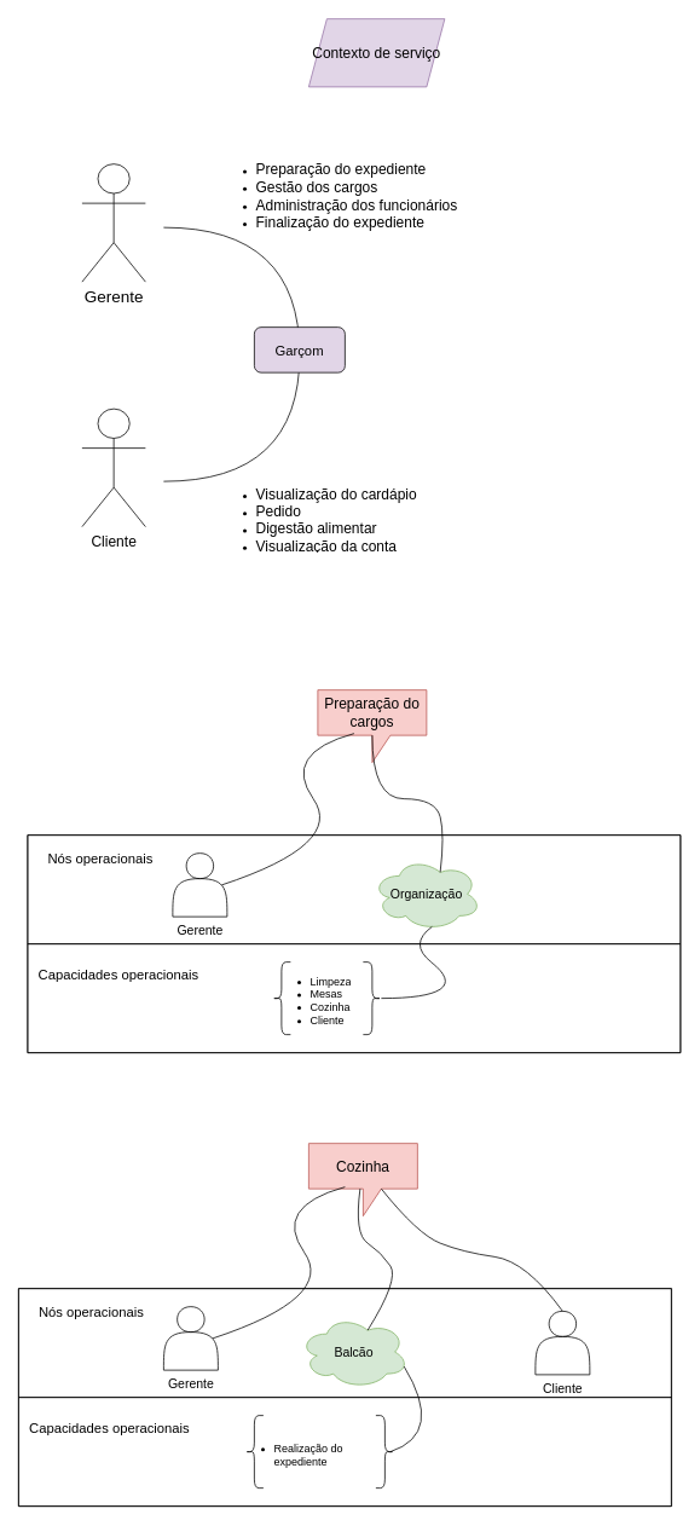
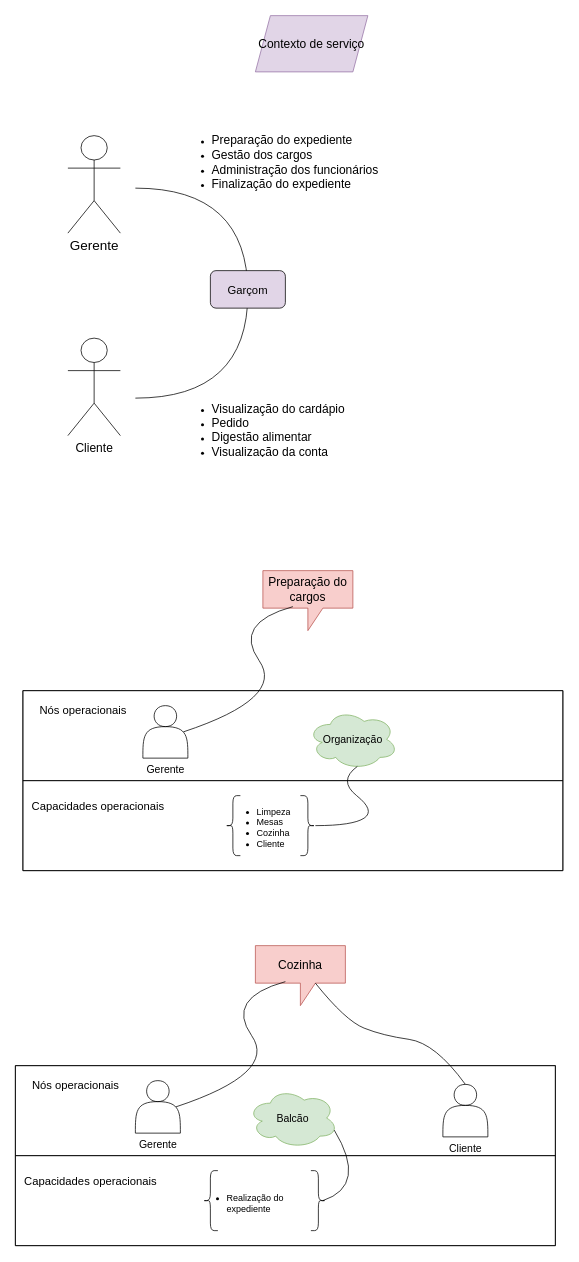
- <mxCell id="22" value="" style="curved=1;endArrow=none;html=1;rounded=0;endFill=0;exitX=0.625;exitY=0.2;exitDx=0;exitDy=0;exitPerimeter=0;" edge="1" parent="1" source="15" target="8"><mxGeometry width="50" height="50" relative="1" as="geometry"><mxPoint x="483" y="949" as="sourcePoint" /><mxPoint x="520" y="830" as="targetPoint" /><Array as="points"><mxPoint x="490" y="920" /><mxPoint x="480" y="880" /><mxPoint x="410" y="880" /></Array></mxGeometry></mxCell>
- <mxCell id="39" value="" style="curved=1;endArrow=none;html=1;rounded=0;endFill=0;exitX=0.625;exitY=0.2;exitDx=0;exitDy=0;exitPerimeter=0;" edge="1" parent="1" source="30" target="24"><mxGeometry width="50" height="50" relative="1" as="geometry"><mxPoint x="473" y="1449" as="sourcePoint" /><mxPoint x="510" y="1330" as="targetPoint" /><Array as="points"><mxPoint x="440" y="1410" /><mxPoint x="420" y="1380" /><mxPoint x="390" y="1360" /></Array></mxGeometry></mxCell>
